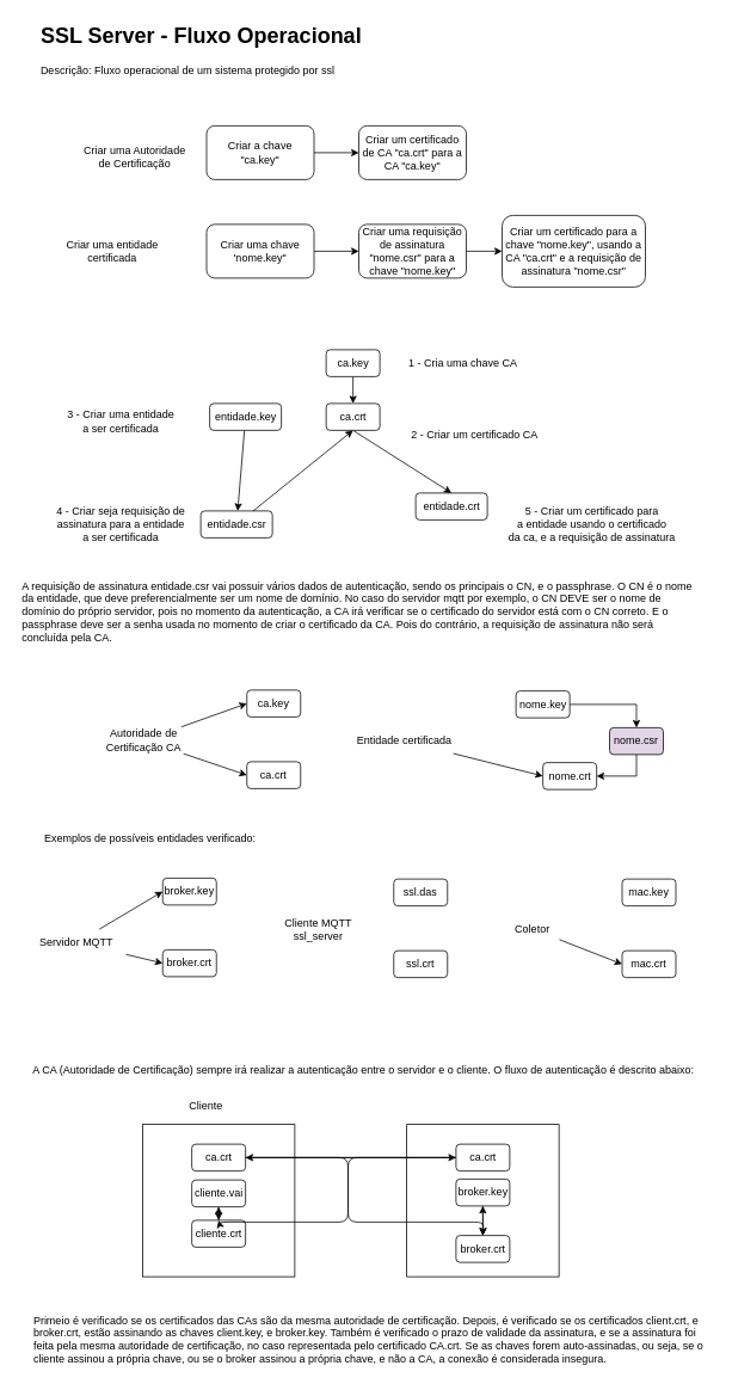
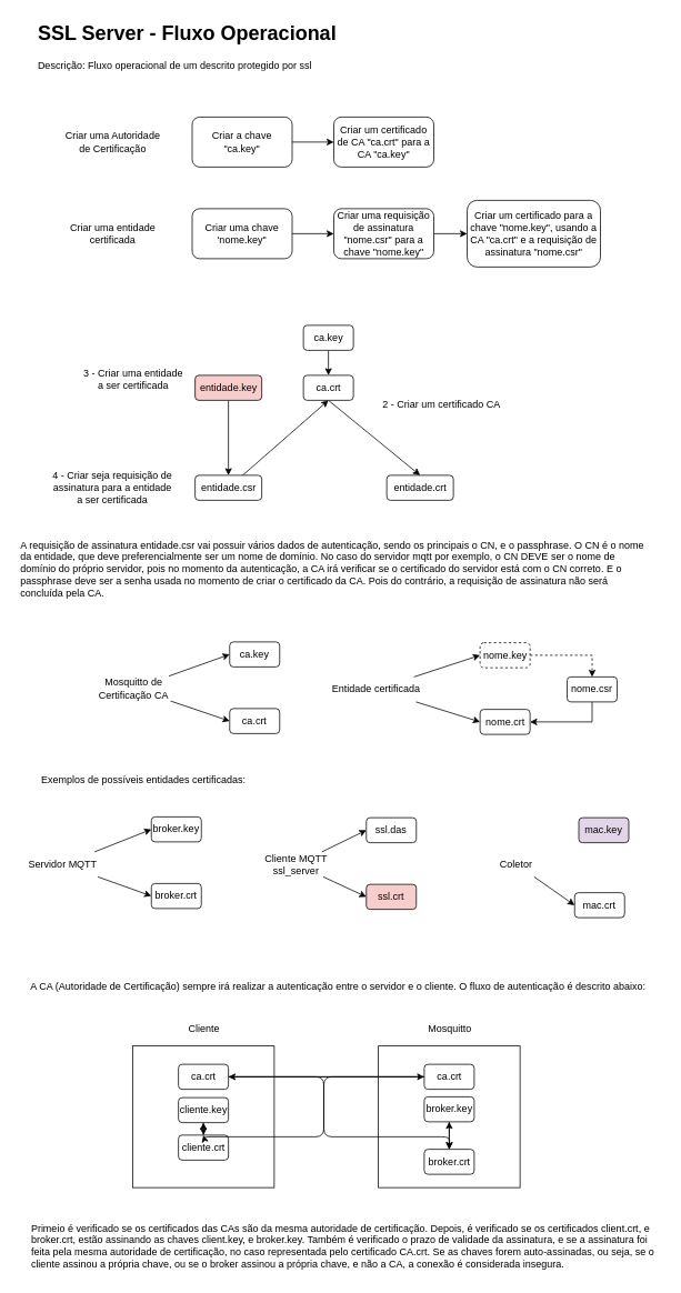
- <mxCell id="3" value="&lt;h1&gt;SSL Server - Fluxo Operacional&lt;/h1&gt;&lt;div&gt;Descrição: Fluxo operacional de um sistema protegido por ssl&lt;/div&gt;" style="text;html=1;strokeColor=none;fillColor=none;spacing=5;spacingTop=-20;whiteSpace=wrap;overflow=hidden;rounded=0;" parent="1" vertex="1"><mxGeometry x="40" y="20" width="590" height="70" as="geometry" /></mxCell>
+ <mxCell id="3" value="&lt;h1&gt;SSL Server - Fluxo Operacional&lt;/h1&gt;&lt;div&gt;Descrição: Fluxo operacional de um descrito protegido por ssl&lt;/div&gt;" style="text;html=1;strokeColor=none;fillColor=none;spacing=5;spacingTop=-20;whiteSpace=wrap;overflow=hidden;rounded=0;" parent="1" vertex="1"><mxGeometry x="40" y="20" width="590" height="70" as="geometry" /></mxCell>
- <mxCell id="12" value="Criar uma Autoridade de Certificação" style="text;html=1;strokeColor=none;fillColor=none;align=center;verticalAlign=middle;whiteSpace=wrap;rounded=0;" parent="1" vertex="1"><mxGeometry x="85" y="160" width="130" height="30" as="geometry" /></mxCell>
+ <mxCell id="12" value="Criar uma Autoridade de Certificação" style="text;html=1;strokeColor=none;fillColor=none;align=center;verticalAlign=middle;whiteSpace=wrap;rounded=0;" parent="1" vertex="1"><mxGeometry x="70" y="155" width="130" height="30" as="geometry" /></mxCell>
- <mxCell id="13" value="Criar uma entidade certificada" style="text;html=1;strokeColor=none;fillColor=none;align=center;verticalAlign=middle;whiteSpace=wrap;rounded=0;" parent="1" vertex="1"><mxGeometry x="60" y="265" width="130" height="30" as="geometry" /></mxCell>
+ <mxCell id="13" value="Criar uma entidade certificada" style="text;html=1;strokeColor=none;fillColor=none;align=center;verticalAlign=middle;whiteSpace=wrap;rounded=0;" parent="1" vertex="1"><mxGeometry x="70" y="265" width="130" height="30" as="geometry" /></mxCell>
- <mxCell id="68" value="1 - Cria uma chave CA" style="text;html=1;align=center;verticalAlign=middle;resizable=0;points=[];autosize=1;strokeColor=none;fillColor=none;" parent="1" vertex="1"><mxGeometry x="445.5" y="395" width="140" height="20" as="geometry" /></mxCell>
- <mxCell id="64" value="entidade.key" style="rounded=1;whiteSpace=wrap;html=1;" parent="1" vertex="1"><mxGeometry x="233.5" y="450" width="80" height="30" as="geometry" /></mxCell>
+ <mxCell id="64" value="entidade.key" style="rounded=1;whiteSpace=wrap;html=1;fillColor=#f8cecc;" parent="1" vertex="1"><mxGeometry x="233.5" y="450" width="80" height="30" as="geometry" /></mxCell>
- <mxCell id="70" value="3 - Criar uma entidade&lt;br&gt;a ser certificada" style="text;html=1;align=center;verticalAlign=middle;resizable=0;points=[];autosize=1;strokeColor=none;fillColor=none;" parent="1" vertex="1"><mxGeometry x="68.5" y="455" width="130" height="30" as="geometry" /></mxCell>
+ <mxCell id="70" value="3 - Criar uma entidade&lt;br&gt;a ser certificada" style="text;html=1;align=center;verticalAlign=middle;resizable=0;points=[];autosize=1;strokeColor=none;fillColor=none;" parent="1" vertex="1"><mxGeometry x="93.5" y="440" width="130" height="30" as="geometry" /></mxCell>
- <mxCell id="67" value="entidade.crt" style="rounded=1;whiteSpace=wrap;html=1;" parent="1" vertex="1"><mxGeometry x="463.5" y="550" width="80" height="30" as="geometry" /></mxCell>
+ <mxCell id="67" value="entidade.crt" style="rounded=1;whiteSpace=wrap;html=1;" parent="1" vertex="1"><mxGeometry x="463.5" y="570" width="80" height="30" as="geometry" /></mxCell>
- <mxCell id="66" value="entidade.csr" style="rounded=1;whiteSpace=wrap;html=1;" parent="1" vertex="1"><mxGeometry x="223.5" y="570" width="80" height="30" as="geometry" /></mxCell>
+ <mxCell id="66" value="entidade.csr" style="rounded=1;whiteSpace=wrap;html=1;" parent="1" vertex="1"><mxGeometry x="233.5" y="570" width="80" height="30" as="geometry" /></mxCell>
- <mxCell id="72" value="5 - Criar um certificado para&lt;br&gt;a entidade usando o certificado&lt;br&gt;da ca, e a requisição de assinatura" style="text;html=1;align=center;verticalAlign=middle;resizable=0;points=[];autosize=1;strokeColor=none;fillColor=none;" parent="1" vertex="1"><mxGeometry x="560" y="560" width="200" height="50" as="geometry" /></mxCell>
- <mxCell id="23" value="nome.key" style="rounded=1;whiteSpace=wrap;html=1;" parent="1" vertex="1"><mxGeometry x="575.5" y="771" width="60" height="30" as="geometry" /></mxCell>
+ <mxCell id="23" value="nome.key" style="rounded=1;whiteSpace=wrap;html=1;dashed=1;" parent="1" vertex="1"><mxGeometry x="575.5" y="771" width="60" height="30" as="geometry" /></mxCell>
- <mxCell id="22" style="edgeStyle=orthogonalEdgeStyle;rounded=0;orthogonalLoop=1;jettySize=auto;html=1;fontColor=default;" parent="1" source="23" target="75" edge="1"><mxGeometry relative="1" as="geometry" /></mxCell>
+ <mxCell id="22" style="edgeStyle=orthogonalEdgeStyle;rounded=0;orthogonalLoop=1;jettySize=auto;html=1;fontColor=default;dashed=1;" parent="1" source="23" target="75" edge="1"><mxGeometry relative="1" as="geometry" /></mxCell>
+ <mxCell id="19" style="edgeStyle=none;html=1;entryX=0;entryY=0.5;entryDx=0;entryDy=0;" parent="1" source="21" target="23" edge="1"><mxGeometry relative="1" as="geometry" /></mxCell>
- <mxCell id="16" value="Autoridade de Certificação CA" style="text;html=1;strokeColor=none;fillColor=none;align=center;verticalAlign=middle;whiteSpace=wrap;rounded=0;" parent="1" vertex="1"><mxGeometry x="105" y="811" width="110" height="30" as="geometry" /></mxCell>
+ <mxCell id="16" value="Mosquitto de Certificação CA" style="text;html=1;strokeColor=none;fillColor=none;align=center;verticalAlign=middle;whiteSpace=wrap;rounded=0;" parent="1" vertex="1"><mxGeometry x="105" y="811" width="110" height="30" as="geometry" /></mxCell>
- <mxCell id="75" value="nome.csr" style="rounded=1;whiteSpace=wrap;html=1;fillColor=#e1d5e7;" parent="1" vertex="1"><mxGeometry x="680" y="812" width="60" height="30" as="geometry" /></mxCell>
+ <mxCell id="75" value="nome.csr" style="rounded=1;whiteSpace=wrap;html=1;" parent="1" vertex="1"><mxGeometry x="680" y="812" width="60" height="30" as="geometry" /></mxCell>
- <mxCell id="24" value="nome.crt" style="rounded=1;whiteSpace=wrap;html=1;" parent="1" vertex="1"><mxGeometry x="605.5" y="851" width="60" height="30" as="geometry" /></mxCell>
+ <mxCell id="24" value="nome.crt" style="rounded=1;whiteSpace=wrap;html=1;" parent="1" vertex="1"><mxGeometry x="575.5" y="851" width="60" height="30" as="geometry" /></mxCell>
- <mxCell id="25" value="&lt;span style=&quot;font-family: &amp;quot;helvetica&amp;quot; ; font-size: 12px ; font-style: normal ; font-weight: 400 ; letter-spacing: normal ; text-align: center ; text-indent: 0px ; text-transform: none ; word-spacing: 0px ; display: inline ; float: none&quot;&gt;Exemplos de possíveis entidades verificado:&lt;/span&gt;" style="text;whiteSpace=wrap;html=1;fontColor=default;" parent="1" vertex="1"><mxGeometry x="47" y="922" width="260" height="30" as="geometry" /></mxCell>
+ <mxCell id="25" value="&lt;span style=&quot;font-family: &amp;quot;helvetica&amp;quot; ; font-size: 12px ; font-style: normal ; font-weight: 400 ; letter-spacing: normal ; text-align: center ; text-indent: 0px ; text-transform: none ; word-spacing: 0px ; display: inline ; float: none&quot;&gt;Exemplos de possíveis entidades certificadas:&lt;/span&gt;" style="text;whiteSpace=wrap;html=1;fontColor=default;" parent="1" vertex="1"><mxGeometry x="47" y="922" width="260" height="30" as="geometry" /></mxCell>
- <mxCell id="38" value="mac.key" style="rounded=1;whiteSpace=wrap;html=1;" parent="1" vertex="1"><mxGeometry x="694" y="981" width="60" height="30" as="geometry" /></mxCell>
+ <mxCell id="38" value="mac.key" style="rounded=1;whiteSpace=wrap;html=1;fillColor=#e1d5e7;" parent="1" vertex="1"><mxGeometry x="694" y="981" width="60" height="30" as="geometry" /></mxCell>
+ <mxCell id="31" style="edgeStyle=none;html=1;entryX=0;entryY=0.5;entryDx=0;entryDy=0;" parent="1" source="33" target="34" edge="1"><mxGeometry relative="1" as="geometry" /></mxCell>
- <mxCell id="37" value="Coletor" style="text;html=1;strokeColor=none;fillColor=none;align=center;verticalAlign=middle;whiteSpace=wrap;rounded=0;" parent="1" vertex="1"><mxGeometry x="564" y="1022" width="60" height="30" as="geometry" /></mxCell>
+ <mxCell id="37" value="Coletor" style="text;html=1;strokeColor=none;fillColor=none;align=center;verticalAlign=middle;whiteSpace=wrap;rounded=0;" parent="1" vertex="1"><mxGeometry x="589" y="1022" width="60" height="30" as="geometry" /></mxCell>
- <mxCell id="28" value="Servidor MQTT" style="text;html=1;strokeColor=none;fillColor=none;align=center;verticalAlign=middle;whiteSpace=wrap;rounded=0;" parent="1" vertex="1"><mxGeometry x="30" y="1037" width="110" height="30" as="geometry" /></mxCell>
+ <mxCell id="28" value="Servidor MQTT" style="text;html=1;strokeColor=none;fillColor=none;align=center;verticalAlign=middle;whiteSpace=wrap;rounded=0;" parent="1" vertex="1"><mxGeometry x="20" y="1022" width="110" height="30" as="geometry" /></mxCell>
+ <mxCell id="32" style="edgeStyle=none;html=1;entryX=0;entryY=0.5;entryDx=0;entryDy=0;" parent="1" source="33" target="35" edge="1"><mxGeometry relative="1" as="geometry" /></mxCell>
- <mxCell id="35" value="ssl.crt" style="rounded=1;whiteSpace=wrap;html=1;" parent="1" vertex="1"><mxGeometry x="439" y="1061" width="60" height="30" as="geometry" /></mxCell>
+ <mxCell id="35" value="ssl.crt" style="rounded=1;whiteSpace=wrap;html=1;fillColor=#f8cecc;" parent="1" vertex="1"><mxGeometry x="439" y="1061" width="60" height="30" as="geometry" /></mxCell>
- <mxCell id="39" value="mac.crt" style="rounded=1;whiteSpace=wrap;html=1;" parent="1" vertex="1"><mxGeometry x="694" y="1061" width="60" height="30" as="geometry" /></mxCell>
+ <mxCell id="39" value="mac.crt" style="rounded=1;whiteSpace=wrap;html=1;" parent="1" vertex="1"><mxGeometry x="689" y="1071" width="60" height="30" as="geometry" /></mxCell>
- <mxCell id="40" value="&lt;span style=&quot;font-family: &amp;quot;helvetica&amp;quot; ; font-size: 12px ; font-style: normal ; font-weight: 400 ; letter-spacing: normal ; text-align: center ; text-indent: 0px ; text-transform: none ; word-spacing: 0px ; display: inline ; float: none&quot;&gt;A CA (Autoridade de Certificação) sempre irá realizar a autenticação entre o servidor e o cliente. O fluxo de autenticação é descrito abaixo:&lt;/span&gt;" style="text;whiteSpace=wrap;html=1;fontColor=default;" parent="1" vertex="1"><mxGeometry x="33.5" y="1180" width="760" height="30" as="geometry" /></mxCell>
+ <mxCell id="40" value="&lt;span style=&quot;font-family: &amp;quot;helvetica&amp;quot; ; font-size: 12px ; font-style: normal ; font-weight: 400 ; letter-spacing: normal ; text-align: center ; text-indent: 0px ; text-transform: none ; word-spacing: 0px ; display: inline ; float: none&quot;&gt;A CA (Autoridade de Certificação) sempre irá realizar a autenticação entre o servidor e o cliente. O fluxo de autenticação é descrito abaixo:&lt;/span&gt;" style="text;whiteSpace=wrap;html=1;fontColor=default;" parent="1" vertex="1"><mxGeometry x="33.5" y="1170" width="760" height="30" as="geometry" /></mxCell>
- <mxCell id="42" value="Cliente" style="text;html=1;align=center;verticalAlign=middle;resizable=0;points=[];autosize=1;strokeColor=none;fillColor=none;" parent="1" vertex="1"><mxGeometry x="203.5" y="1225" width="50" height="20" as="geometry" /></mxCell>
+ <mxCell id="42" value="Cliente" style="text;html=1;align=center;verticalAlign=middle;resizable=0;points=[];autosize=1;strokeColor=none;fillColor=none;" parent="1" vertex="1"><mxGeometry x="218.5" y="1225" width="50" height="20" as="geometry" /></mxCell>
+ <mxCell id="50" value="Mosquitto" style="text;html=1;align=center;verticalAlign=middle;resizable=0;points=[];autosize=1;strokeColor=none;fillColor=none;" parent="1" vertex="1"><mxGeometry x="503.5" y="1225" width="70" height="20" as="geometry" /></mxCell>
- <mxCell id="47" value="cliente.vai" style="rounded=1;whiteSpace=wrap;html=1;" parent="1" vertex="1"><mxGeometry x="213.5" y="1317" width="60" height="30" as="geometry" /></mxCell>
+ <mxCell id="47" value="cliente.key" style="rounded=1;whiteSpace=wrap;html=1;" parent="1" vertex="1"><mxGeometry x="213.5" y="1317" width="60" height="30" as="geometry" /></mxCell>
